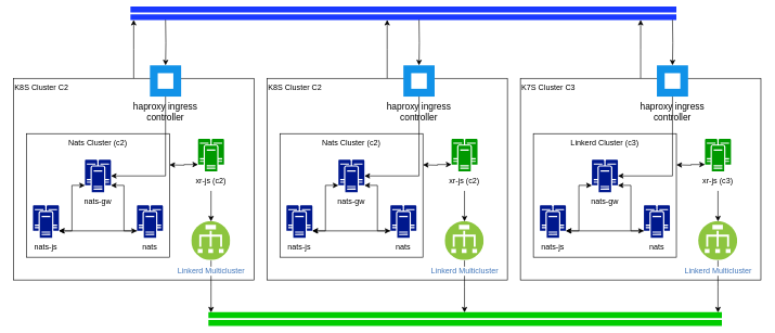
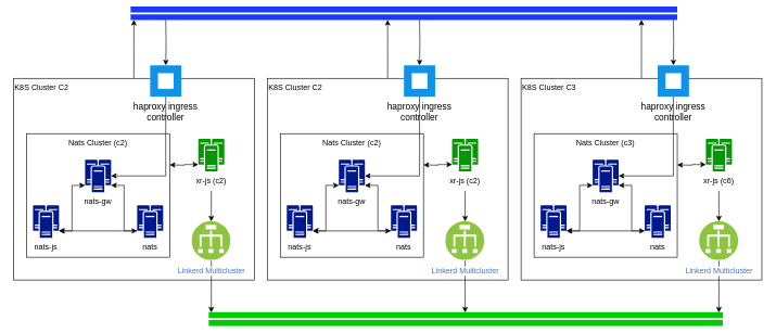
- <mxCell id="58" value="K7S Cluster C3" style="rounded=0;whiteSpace=wrap;html=1;align=left;verticalAlign=top;" vertex="1" parent="1"><mxGeometry x="800" y="120" width="370" height="310" as="geometry" /></mxCell>
+ <mxCell id="58" value="K8S Cluster C3" style="rounded=0;whiteSpace=wrap;html=1;align=left;verticalAlign=top;" vertex="1" parent="1"><mxGeometry x="800" y="120" width="370" height="310" as="geometry" /></mxCell>
- <mxCell id="60" value="Linkerd Cluster (c3)" style="rounded=0;whiteSpace=wrap;html=1;verticalAlign=top;" vertex="1" parent="59"><mxGeometry width="220" height="190" as="geometry" /></mxCell>
+ <mxCell id="60" value="Nats Cluster (c3)" style="rounded=0;whiteSpace=wrap;html=1;verticalAlign=top;" vertex="1" parent="59"><mxGeometry width="220" height="190" as="geometry" /></mxCell>
- <mxCell id="79" value="xr-js (c3)" style="text;html=1;align=center;verticalAlign=middle;whiteSpace=wrap;rounded=0;" vertex="1" parent="77"><mxGeometry y="50" width="60" height="30" as="geometry" /></mxCell>
+ <mxCell id="79" value="xr-js (c6)" style="text;html=1;align=center;verticalAlign=middle;whiteSpace=wrap;rounded=0;" vertex="1" parent="77"><mxGeometry y="50" width="60" height="30" as="geometry" /></mxCell>
